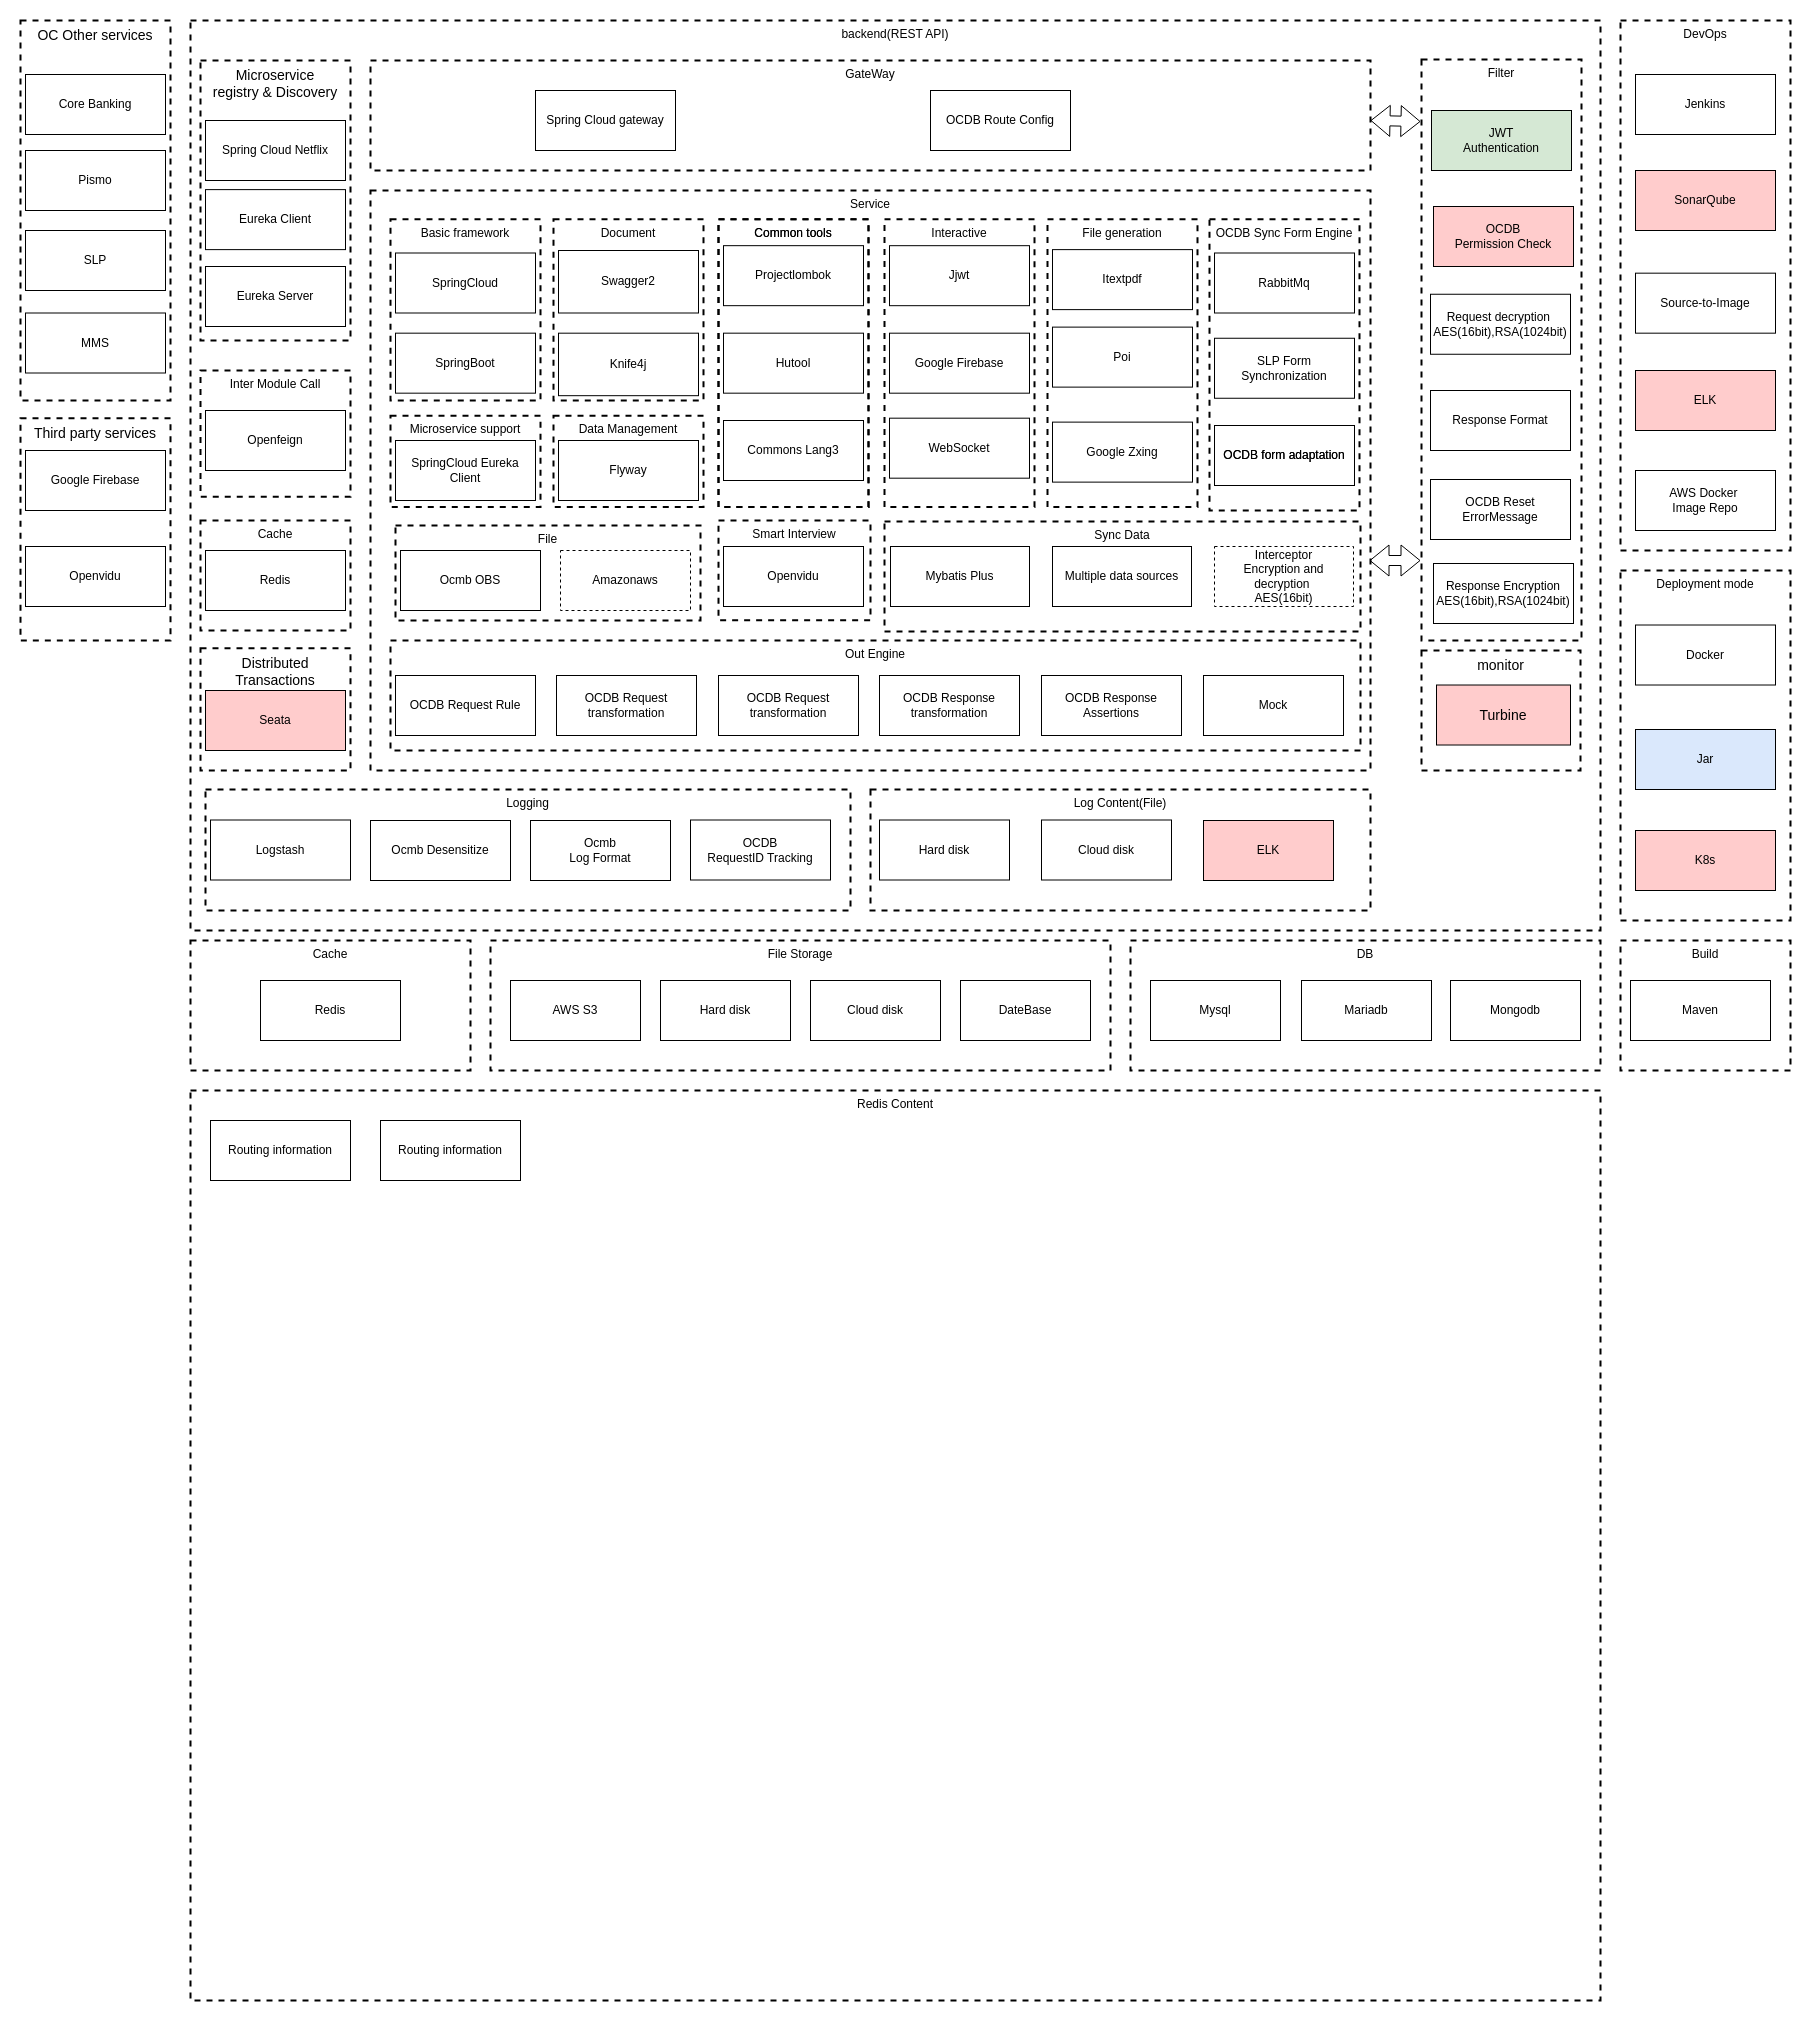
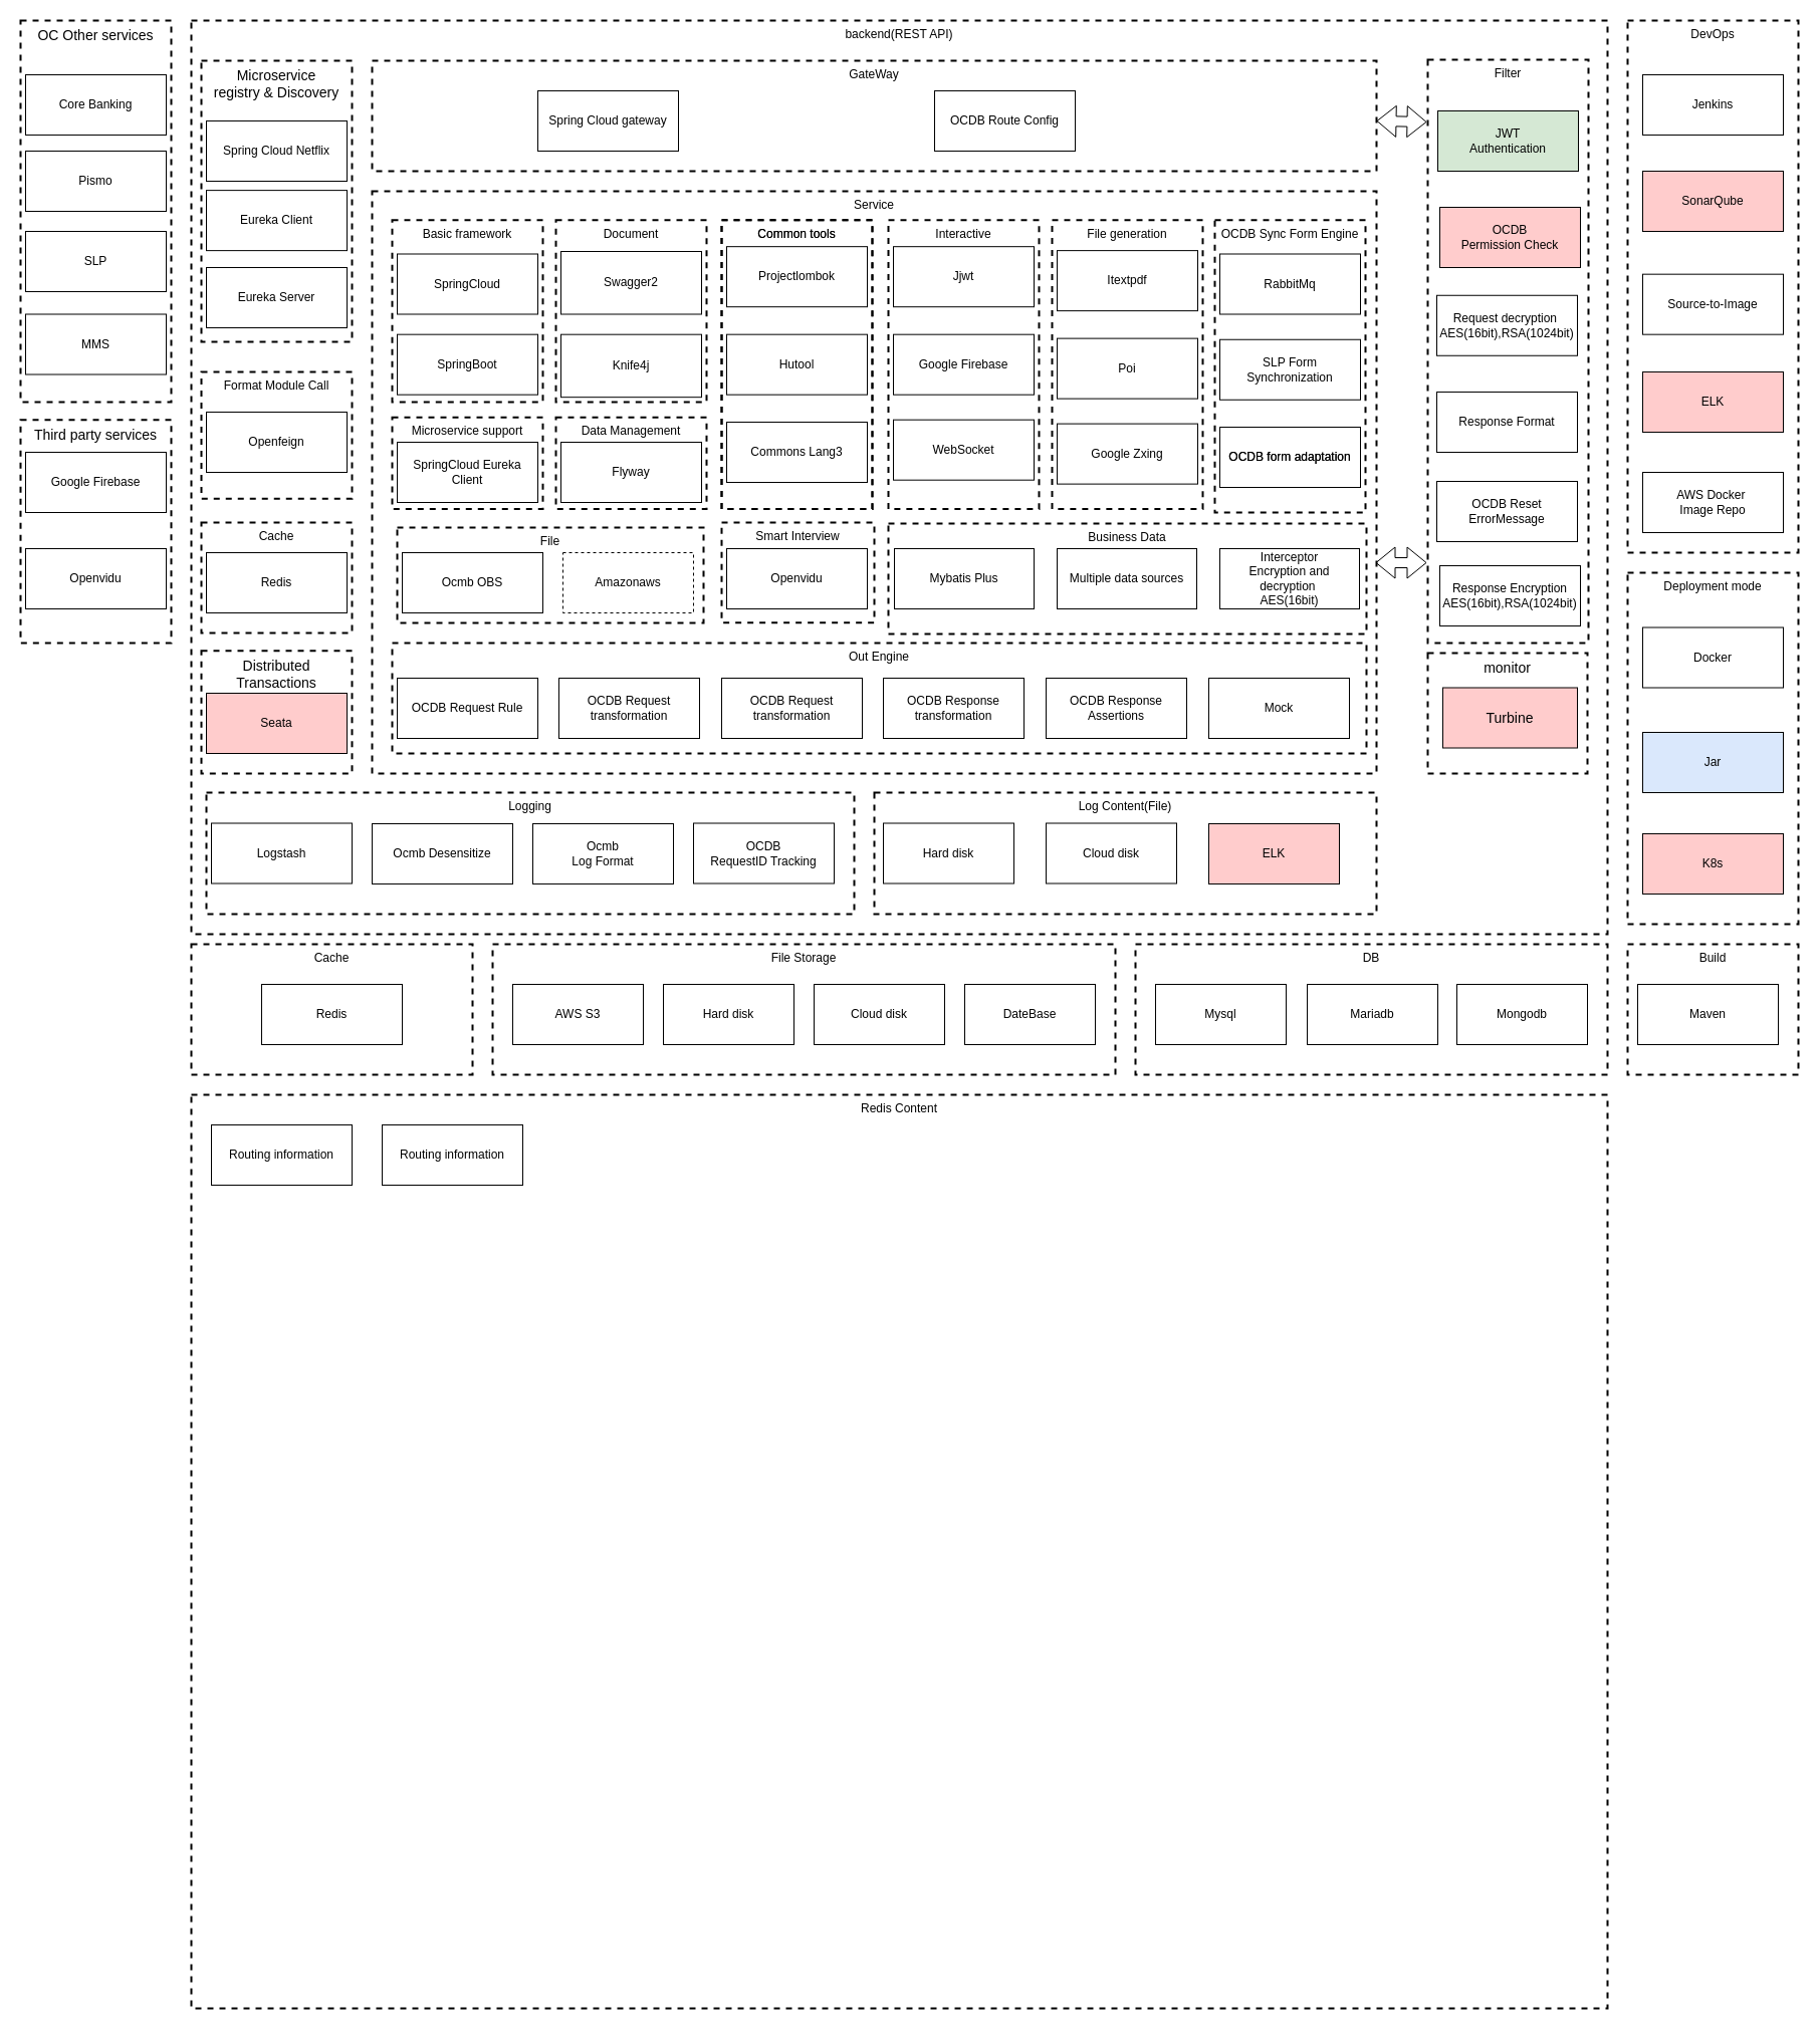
- <mxCell id="28" value="Poi" style="rounded=0;whiteSpace=wrap;html=1;fontColor=#000000;fillColor=none;" parent="1" vertex="1"><mxGeometry x="1052" y="326.62" width="140" height="60" as="geometry" /></mxCell>
+ <mxCell id="28" value="Poi" style="rounded=0;whiteSpace=wrap;html=1;fontColor=#000000;fillColor=none;" parent="1" vertex="1"><mxGeometry x="1052" y="336.62" width="140" height="60" as="geometry" /></mxCell>
- <mxCell id="8" value="&lt;div&gt;&lt;span style=&quot;font-weight: 400;&quot;&gt;Inter&amp;nbsp;Module&amp;nbsp;Call&lt;/span&gt;&lt;/div&gt;" style="rounded=0;whiteSpace=wrap;html=1;dashed=1;strokeWidth=2;fillColor=none;verticalAlign=top;fontStyle=1" parent="1" vertex="1"><mxGeometry x="200" y="370" width="150" height="126.25" as="geometry" /></mxCell>
+ <mxCell id="8" value="&lt;div&gt;&lt;span style=&quot;font-weight: 400;&quot;&gt;Format&amp;nbsp;Module&amp;nbsp;Call&lt;/span&gt;&lt;/div&gt;" style="rounded=0;whiteSpace=wrap;html=1;dashed=1;strokeWidth=2;fillColor=none;verticalAlign=top;fontStyle=1" parent="1" vertex="1"><mxGeometry x="200" y="370" width="150" height="126.25" as="geometry" /></mxCell>
- <mxCell id="22" value="&lt;span style=&quot;font-weight: 400;&quot;&gt;Sync Data&lt;/span&gt;" style="rounded=0;whiteSpace=wrap;html=1;dashed=1;strokeWidth=2;fillColor=none;verticalAlign=top;fontStyle=1" parent="1" vertex="1"><mxGeometry x="884" y="521" width="476" height="110" as="geometry" /></mxCell>
+ <mxCell id="22" value="&lt;span style=&quot;font-weight: 400;&quot;&gt;Business Data&lt;/span&gt;" style="rounded=0;whiteSpace=wrap;html=1;dashed=1;strokeWidth=2;fillColor=none;verticalAlign=top;fontStyle=1" parent="1" vertex="1"><mxGeometry x="884" y="521" width="476" height="110" as="geometry" /></mxCell>
- <mxCell id="41" value="&lt;div&gt;Interceptor&lt;/div&gt;&lt;div&gt;Encryption and decryption&amp;nbsp;&lt;/div&gt;&lt;div&gt;&lt;span style=&quot;background-color: initial;&quot;&gt;AES(16bit)&lt;/span&gt;&lt;/div&gt;" style="rounded=0;whiteSpace=wrap;html=1;fontColor=#000000;fillColor=none;dashed=1;" parent="1" vertex="1"><mxGeometry x="1214" y="546" width="139" height="60" as="geometry" /></mxCell>
+ <mxCell id="41" value="&lt;div&gt;Interceptor&lt;/div&gt;&lt;div&gt;Encryption and decryption&amp;nbsp;&lt;/div&gt;&lt;div&gt;&lt;span style=&quot;background-color: initial;&quot;&gt;AES(16bit)&lt;/span&gt;&lt;/div&gt;" style="rounded=0;whiteSpace=wrap;html=1;fontColor=#000000;fillColor=none;" parent="1" vertex="1"><mxGeometry x="1214" y="546" width="139" height="60" as="geometry" /></mxCell>
